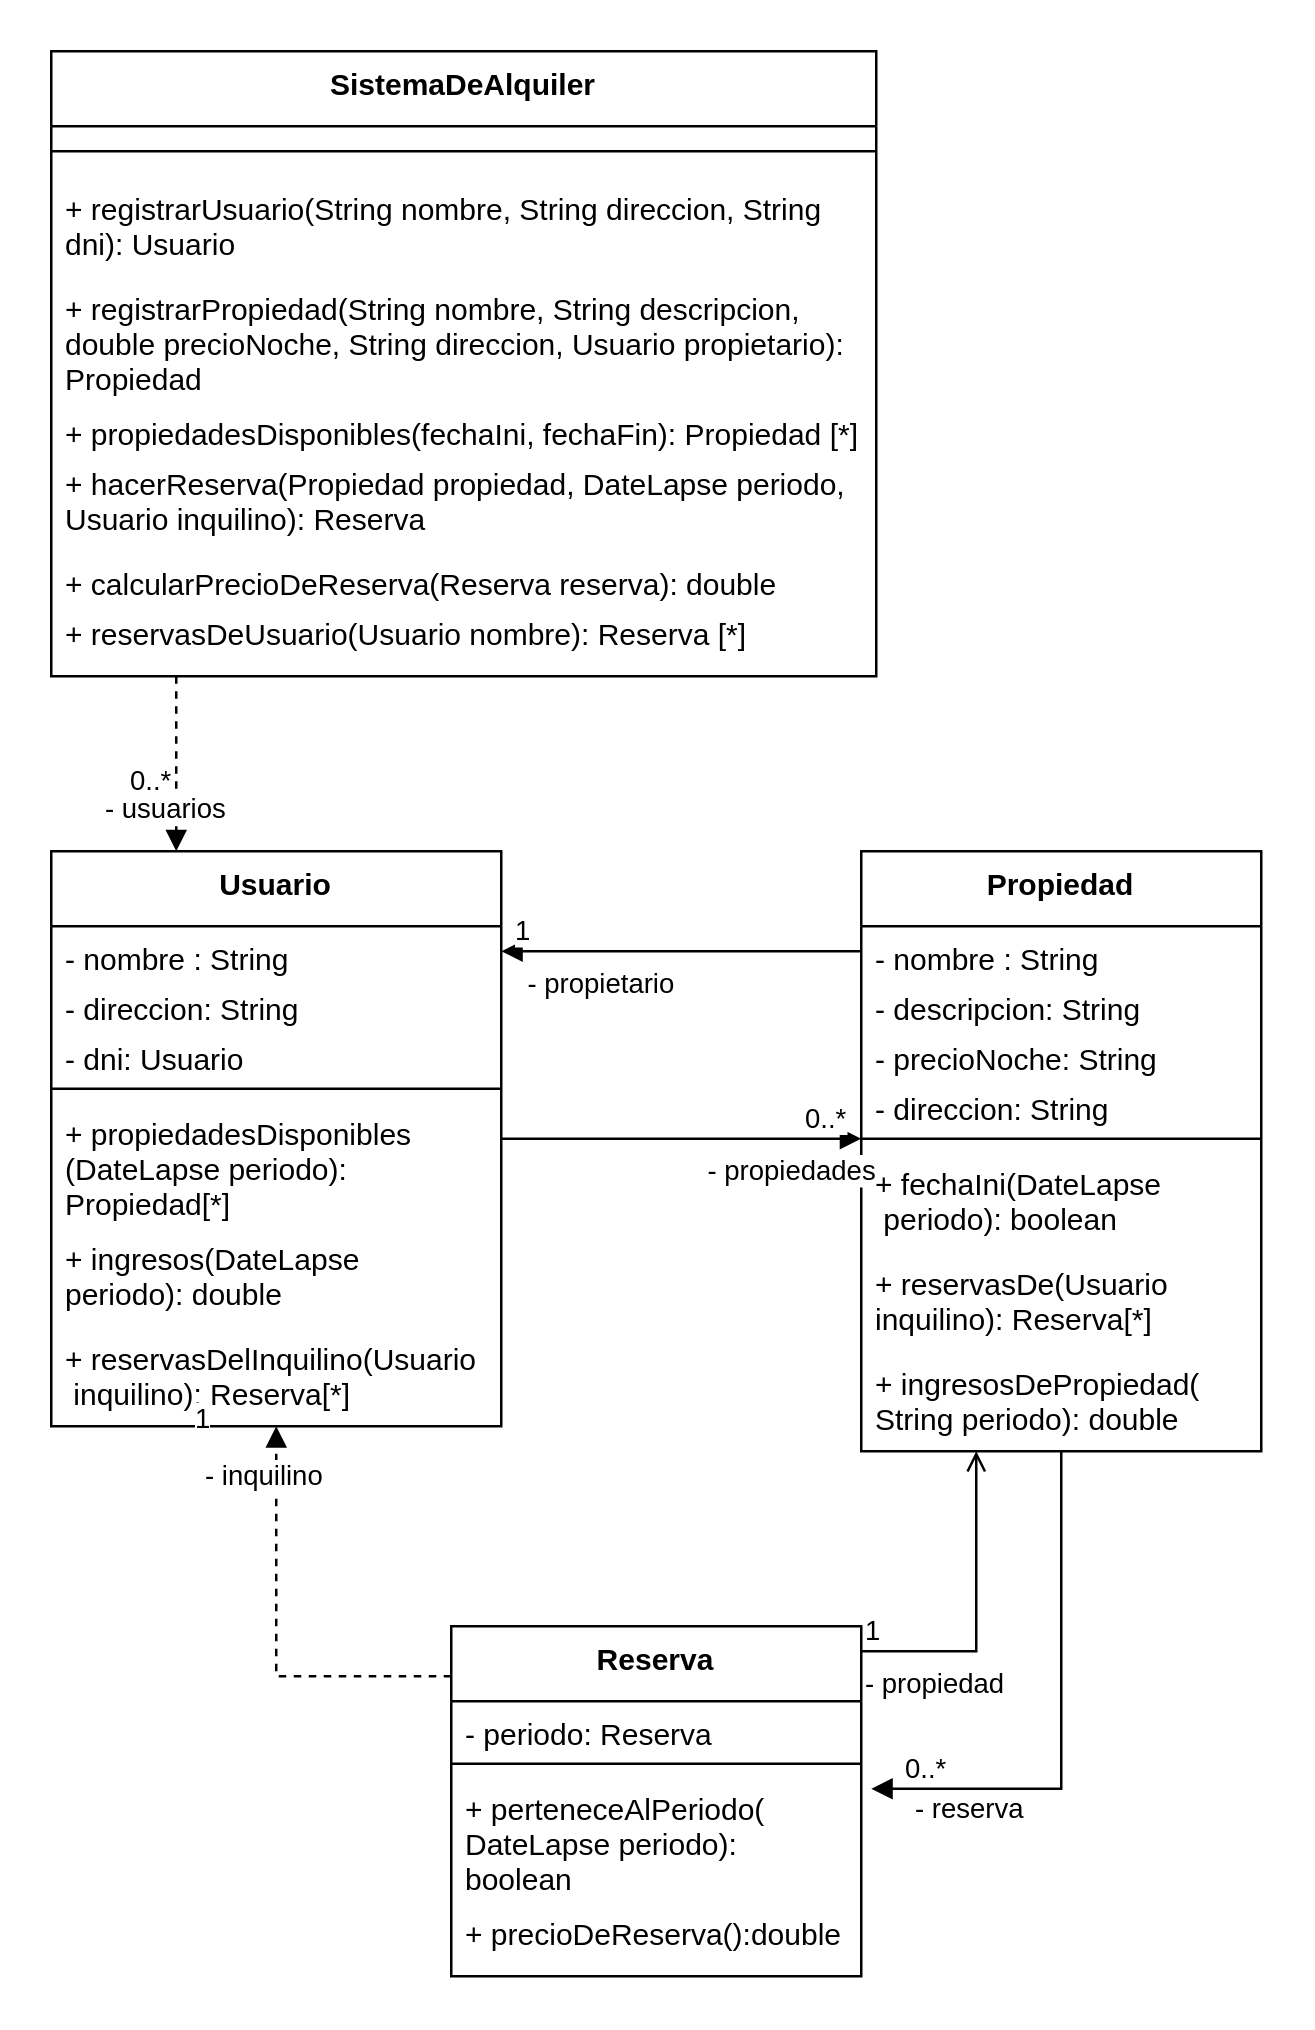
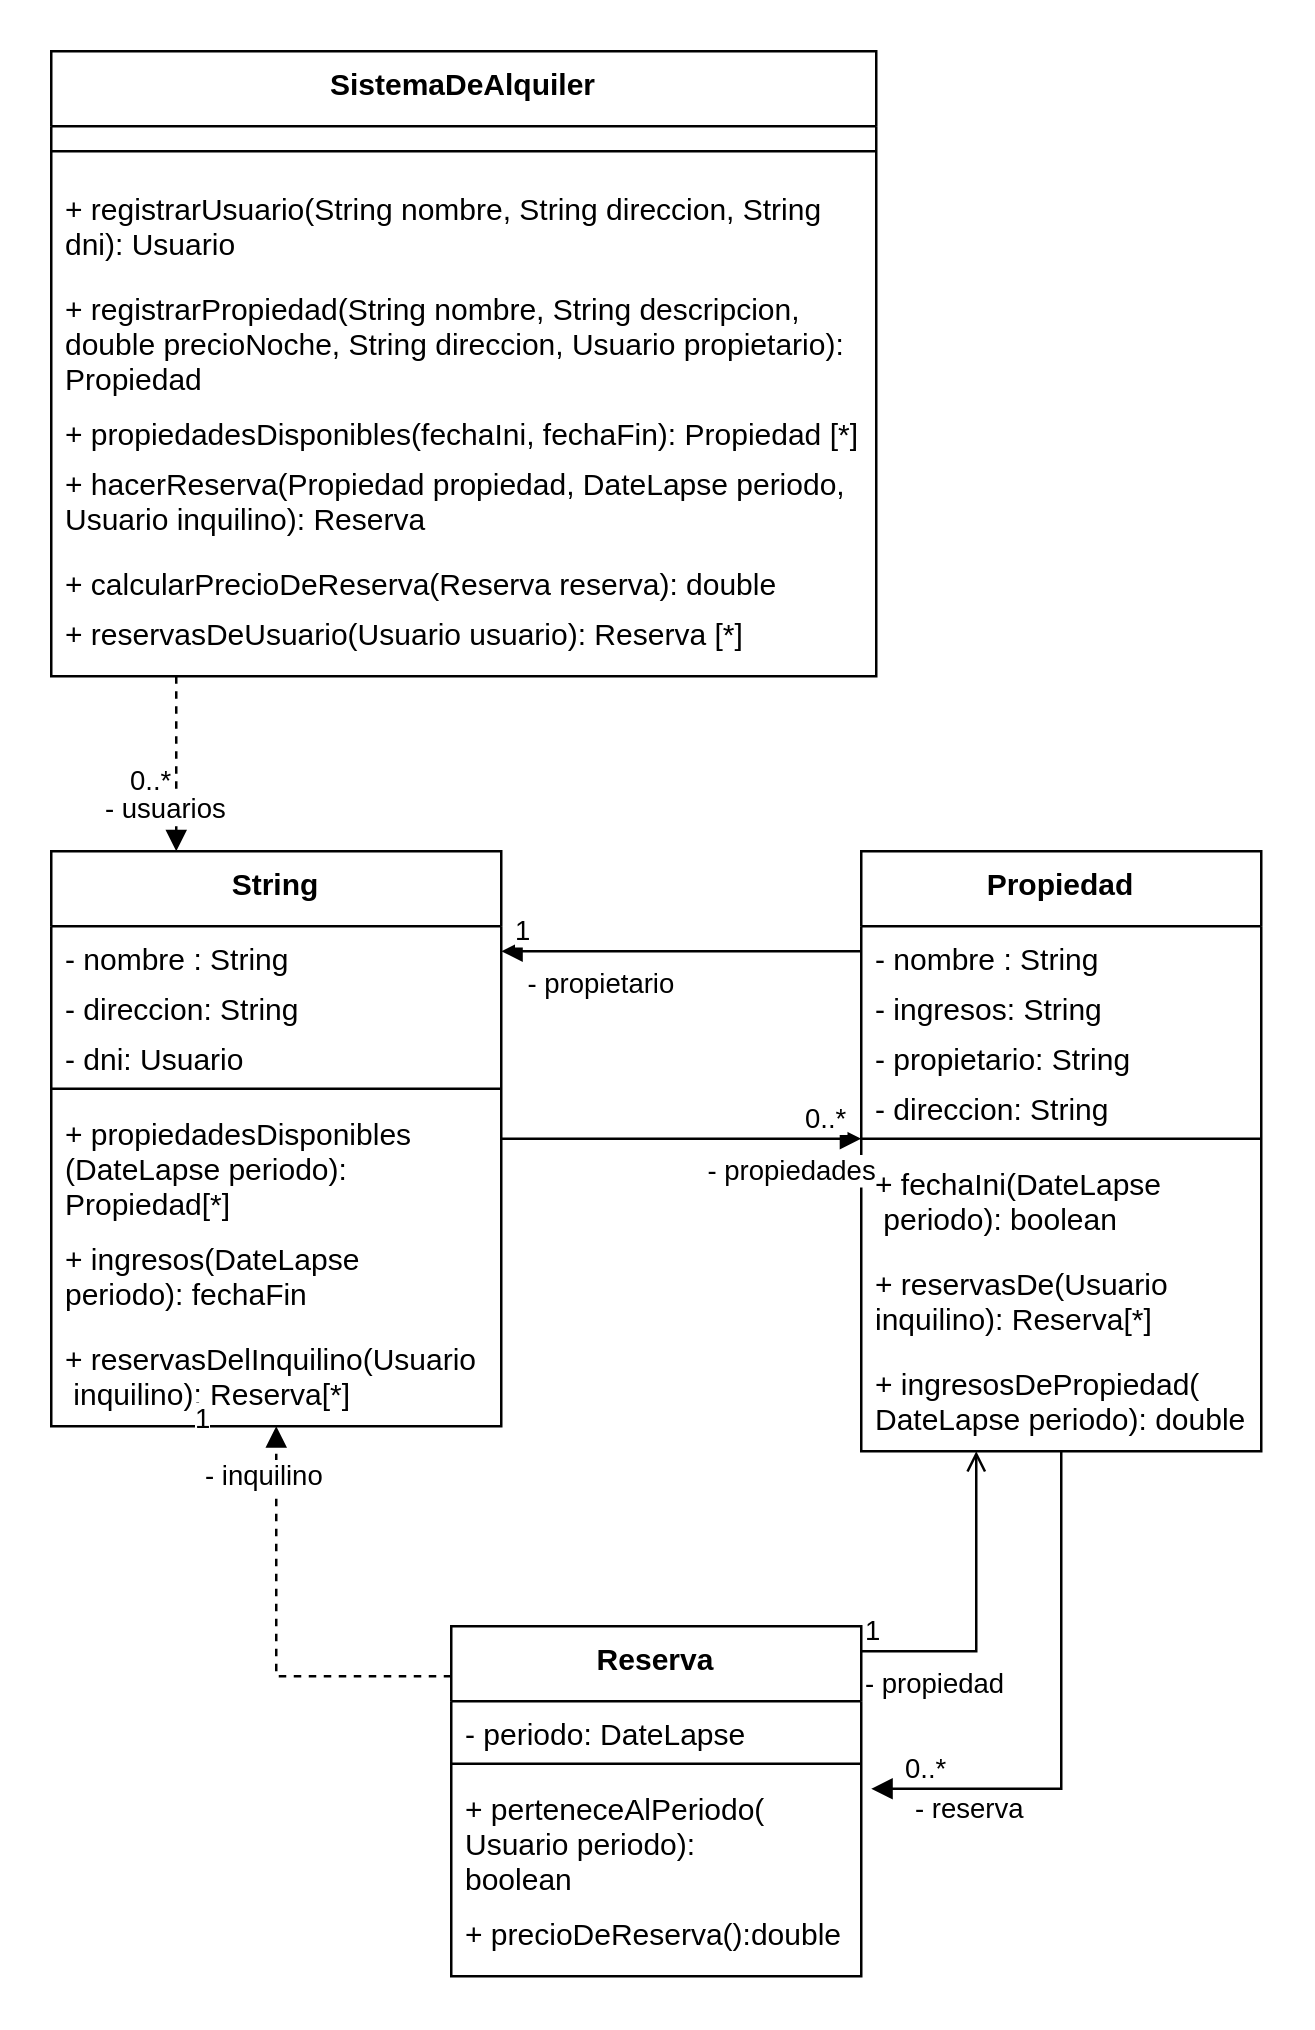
- <mxCell id="26" value="+ reservasDeUsuario(Usuario nombre): Reserva [*]" style="text;strokeColor=none;fillColor=none;align=left;verticalAlign=top;spacingLeft=4;spacingRight=4;overflow=hidden;rotatable=0;points=[[0,0.5],[1,0.5]];portConstraint=eastwest;" vertex="1" parent="19"><mxGeometry y="220" width="330" height="30" as="geometry" /></mxCell>
+ <mxCell id="26" value="+ reservasDeUsuario(Usuario usuario): Reserva [*]" style="text;strokeColor=none;fillColor=none;align=left;verticalAlign=top;spacingLeft=4;spacingRight=4;overflow=hidden;rotatable=0;points=[[0,0.5],[1,0.5]];portConstraint=eastwest;" vertex="1" parent="19"><mxGeometry y="220" width="330" height="30" as="geometry" /></mxCell>
- <mxCell id="2" value="Usuario" style="swimlane;fontStyle=1;align=center;verticalAlign=top;childLayout=stackLayout;horizontal=1;startSize=30;horizontalStack=0;resizeParent=1;resizeParentMax=0;resizeLast=0;collapsible=1;marginBottom=0;strokeWidth=1;" vertex="1" parent="1"><mxGeometry x="20" y="340" width="180" height="230" as="geometry" /></mxCell>
+ <mxCell id="2" value="String" style="swimlane;fontStyle=1;align=center;verticalAlign=top;childLayout=stackLayout;horizontal=1;startSize=30;horizontalStack=0;resizeParent=1;resizeParentMax=0;resizeLast=0;collapsible=1;marginBottom=0;strokeWidth=1;" vertex="1" parent="1"><mxGeometry x="20" y="340" width="180" height="230" as="geometry" /></mxCell>
- <mxCell id="12" value="- descripcion: String" style="text;strokeColor=none;fillColor=none;align=left;verticalAlign=top;spacingLeft=4;spacingRight=4;overflow=hidden;rotatable=0;points=[[0,0.5],[1,0.5]];portConstraint=eastwest;" vertex="1" parent="10"><mxGeometry y="50" width="160" height="20" as="geometry" /></mxCell>
+ <mxCell id="12" value="- ingresos: String" style="text;strokeColor=none;fillColor=none;align=left;verticalAlign=top;spacingLeft=4;spacingRight=4;overflow=hidden;rotatable=0;points=[[0,0.5],[1,0.5]];portConstraint=eastwest;" vertex="1" parent="10"><mxGeometry y="50" width="160" height="20" as="geometry" /></mxCell>
- <mxCell id="13" value="- precioNoche: String" style="text;strokeColor=none;fillColor=none;align=left;verticalAlign=top;spacingLeft=4;spacingRight=4;overflow=hidden;rotatable=0;points=[[0,0.5],[1,0.5]];portConstraint=eastwest;" vertex="1" parent="10"><mxGeometry y="70" width="160" height="20" as="geometry" /></mxCell>
+ <mxCell id="13" value="- propietario: String" style="text;strokeColor=none;fillColor=none;align=left;verticalAlign=top;spacingLeft=4;spacingRight=4;overflow=hidden;rotatable=0;points=[[0,0.5],[1,0.5]];portConstraint=eastwest;" vertex="1" parent="10"><mxGeometry y="70" width="160" height="20" as="geometry" /></mxCell>
- <mxCell id="8" value="+ ingresos(DateLapse &#10;periodo): double" style="text;strokeColor=none;fillColor=none;align=left;verticalAlign=top;spacingLeft=4;spacingRight=4;overflow=hidden;rotatable=0;points=[[0,0.5],[1,0.5]];portConstraint=eastwest;" vertex="1" parent="2"><mxGeometry y="150" width="180" height="40" as="geometry" /></mxCell>
+ <mxCell id="8" value="+ ingresos(DateLapse &#10;periodo): fechaFin" style="text;strokeColor=none;fillColor=none;align=left;verticalAlign=top;spacingLeft=4;spacingRight=4;overflow=hidden;rotatable=0;points=[[0,0.5],[1,0.5]];portConstraint=eastwest;" vertex="1" parent="2"><mxGeometry y="150" width="180" height="40" as="geometry" /></mxCell>
- <mxCell id="18" value="+ ingresosDePropiedad(&#10;String periodo): double" style="text;strokeColor=none;fillColor=none;align=left;verticalAlign=top;spacingLeft=4;spacingRight=4;overflow=hidden;rotatable=0;points=[[0,0.5],[1,0.5]];portConstraint=eastwest;" vertex="1" parent="10"><mxGeometry y="200" width="160" height="40" as="geometry" /></mxCell>
+ <mxCell id="18" value="+ ingresosDePropiedad(&#10;DateLapse periodo): double" style="text;strokeColor=none;fillColor=none;align=left;verticalAlign=top;spacingLeft=4;spacingRight=4;overflow=hidden;rotatable=0;points=[[0,0.5],[1,0.5]];portConstraint=eastwest;" vertex="1" parent="10"><mxGeometry y="200" width="160" height="40" as="geometry" /></mxCell>
- <mxCell id="28" value="- periodo: Reserva" style="text;strokeColor=none;fillColor=none;align=left;verticalAlign=top;spacingLeft=4;spacingRight=4;overflow=hidden;rotatable=0;points=[[0,0.5],[1,0.5]];portConstraint=eastwest;" vertex="1" parent="27"><mxGeometry y="30" width="164" height="20" as="geometry" /></mxCell>
+ <mxCell id="28" value="- periodo: DateLapse" style="text;strokeColor=none;fillColor=none;align=left;verticalAlign=top;spacingLeft=4;spacingRight=4;overflow=hidden;rotatable=0;points=[[0,0.5],[1,0.5]];portConstraint=eastwest;" vertex="1" parent="27"><mxGeometry y="30" width="164" height="20" as="geometry" /></mxCell>
- <mxCell id="30" value="+ perteneceAlPeriodo(&#10;DateLapse periodo): &#10;boolean" style="text;strokeColor=none;fillColor=none;align=left;verticalAlign=top;spacingLeft=4;spacingRight=4;overflow=hidden;rotatable=0;points=[[0,0.5],[1,0.5]];portConstraint=eastwest;" vertex="1" parent="27"><mxGeometry y="60" width="164" height="50" as="geometry" /></mxCell>
+ <mxCell id="30" value="+ perteneceAlPeriodo(&#10;Usuario periodo): &#10;boolean" style="text;strokeColor=none;fillColor=none;align=left;verticalAlign=top;spacingLeft=4;spacingRight=4;overflow=hidden;rotatable=0;points=[[0,0.5],[1,0.5]];portConstraint=eastwest;" vertex="1" parent="27"><mxGeometry y="60" width="164" height="50" as="geometry" /></mxCell>
